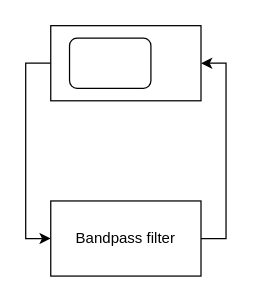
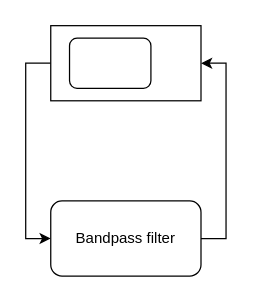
- <mxCell id="6" value="Bandpass filter" style="rounded=0;whiteSpace=wrap;html=1;" vertex="1" parent="1"><mxGeometry x="40" y="160" width="120" height="60" as="geometry" /></mxCell>
+ <mxCell id="6" value="Bandpass filter" style="whiteSpace=wrap;html=1;rounded=1;" vertex="1" parent="1"><mxGeometry x="40" y="160" width="120" height="60" as="geometry" /></mxCell>
